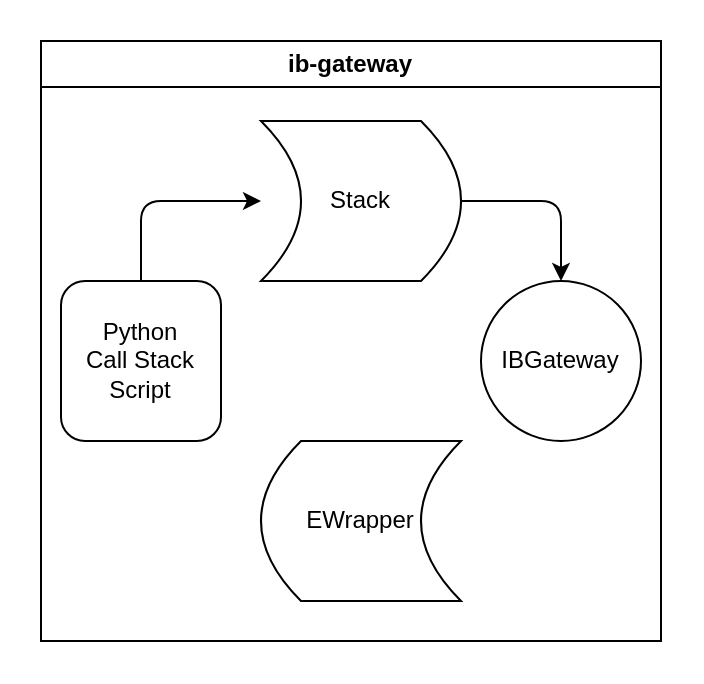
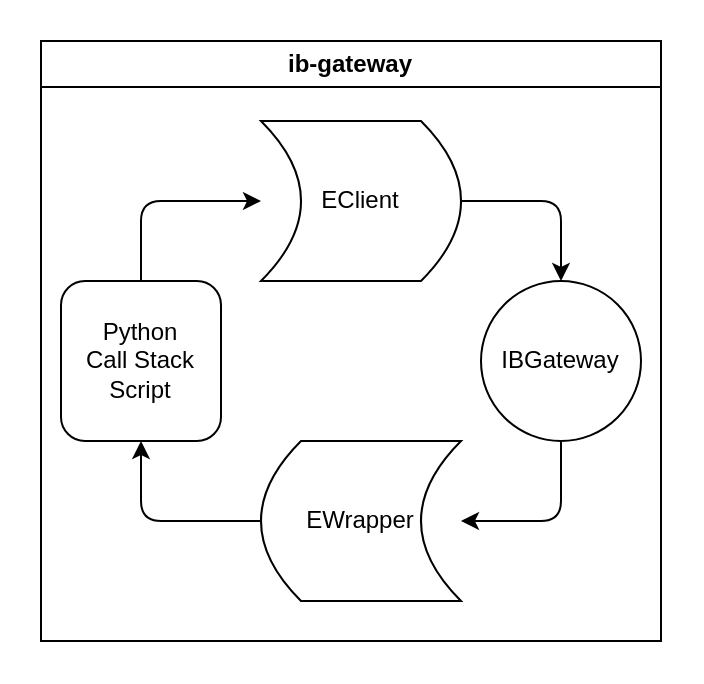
- <mxCell id="7" value="Stack" style="shape=dataStorage;whiteSpace=wrap;html=1;fixedSize=1;direction=west;" vertex="1" parent="3"><mxGeometry x="100" width="100" height="80" as="geometry" /></mxCell>
+ <mxCell id="7" value="EClient" style="shape=dataStorage;whiteSpace=wrap;html=1;fixedSize=1;direction=west;" vertex="1" parent="3"><mxGeometry x="100" width="100" height="80" as="geometry" /></mxCell>
+ <mxCell id="8" style="edgeStyle=none;html=1;" edge="1" parent="3" source="9" target="11"><mxGeometry relative="1" as="geometry"><mxPoint x="250" y="210" as="targetPoint" /><Array as="points"><mxPoint x="250" y="200" /></Array></mxGeometry></mxCell>
+ <mxCell id="10" style="edgeStyle=none;html=1;" edge="1" parent="3" source="11" target="5"><mxGeometry relative="1" as="geometry"><Array as="points"><mxPoint x="40" y="200" /></Array></mxGeometry></mxCell>
